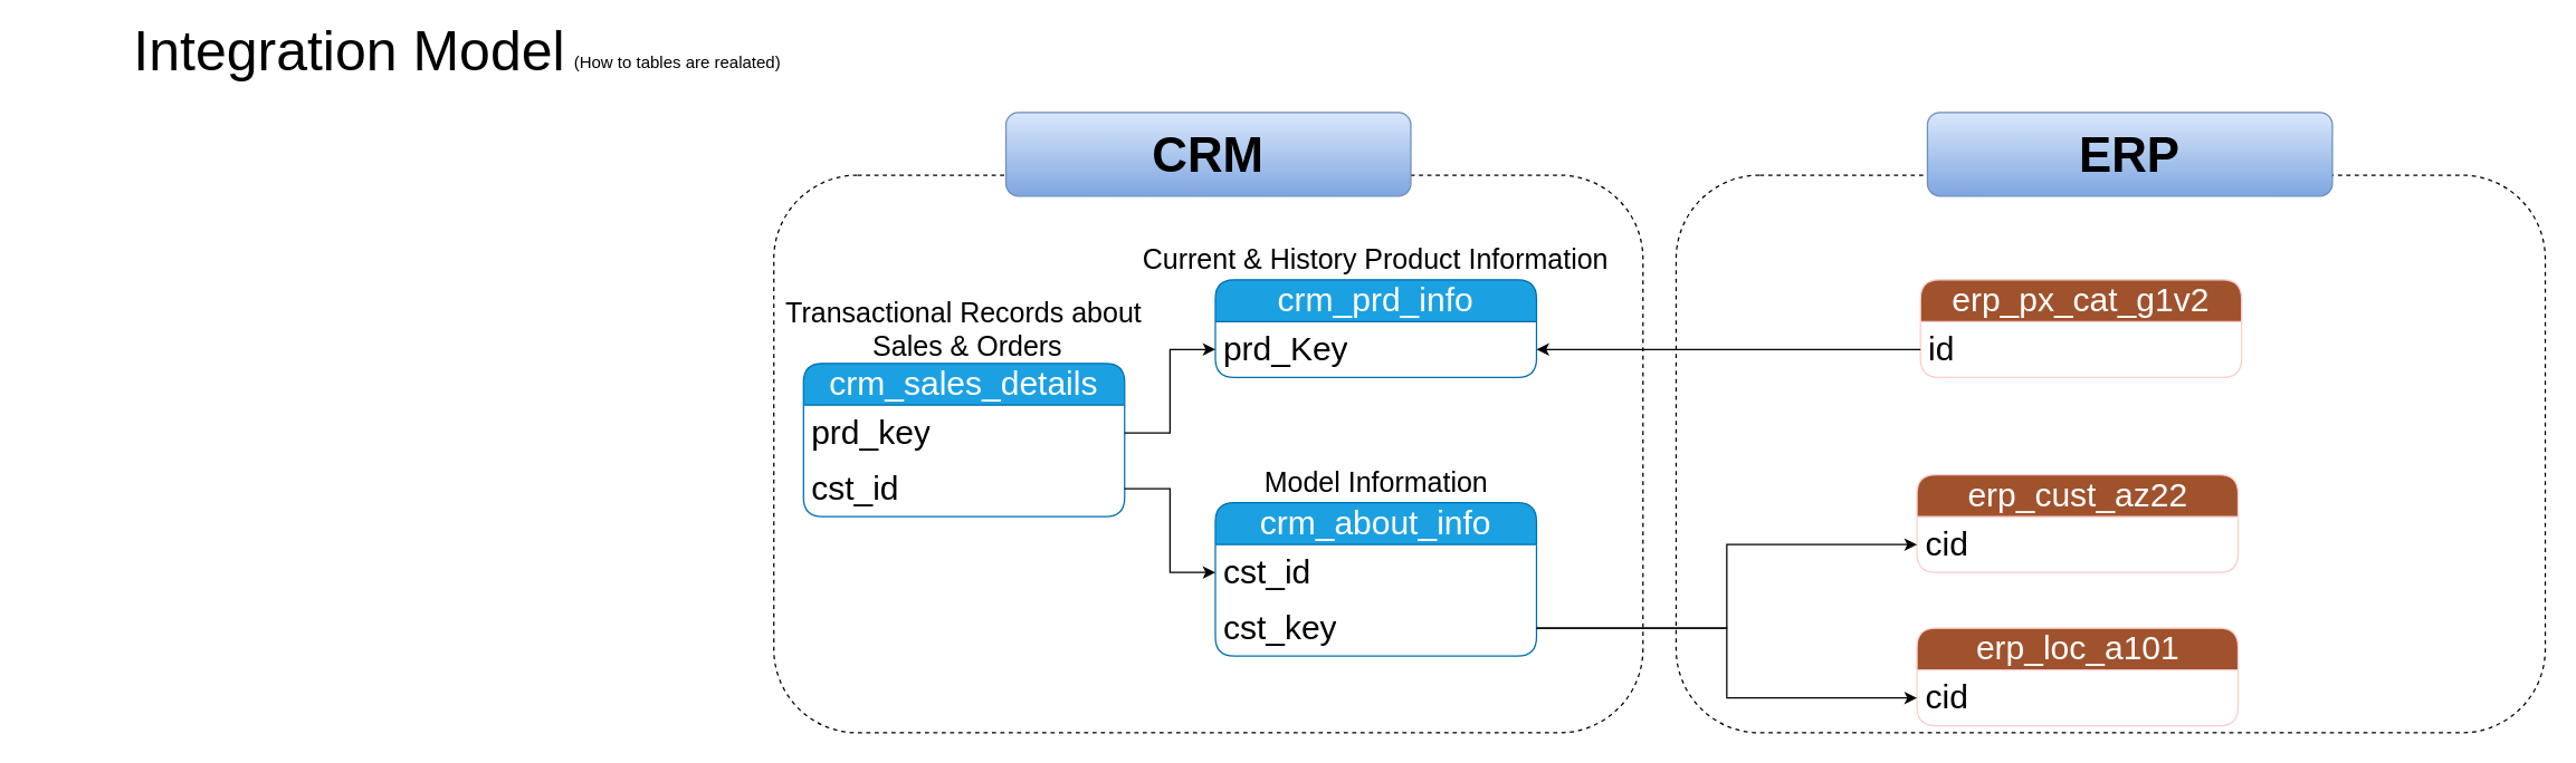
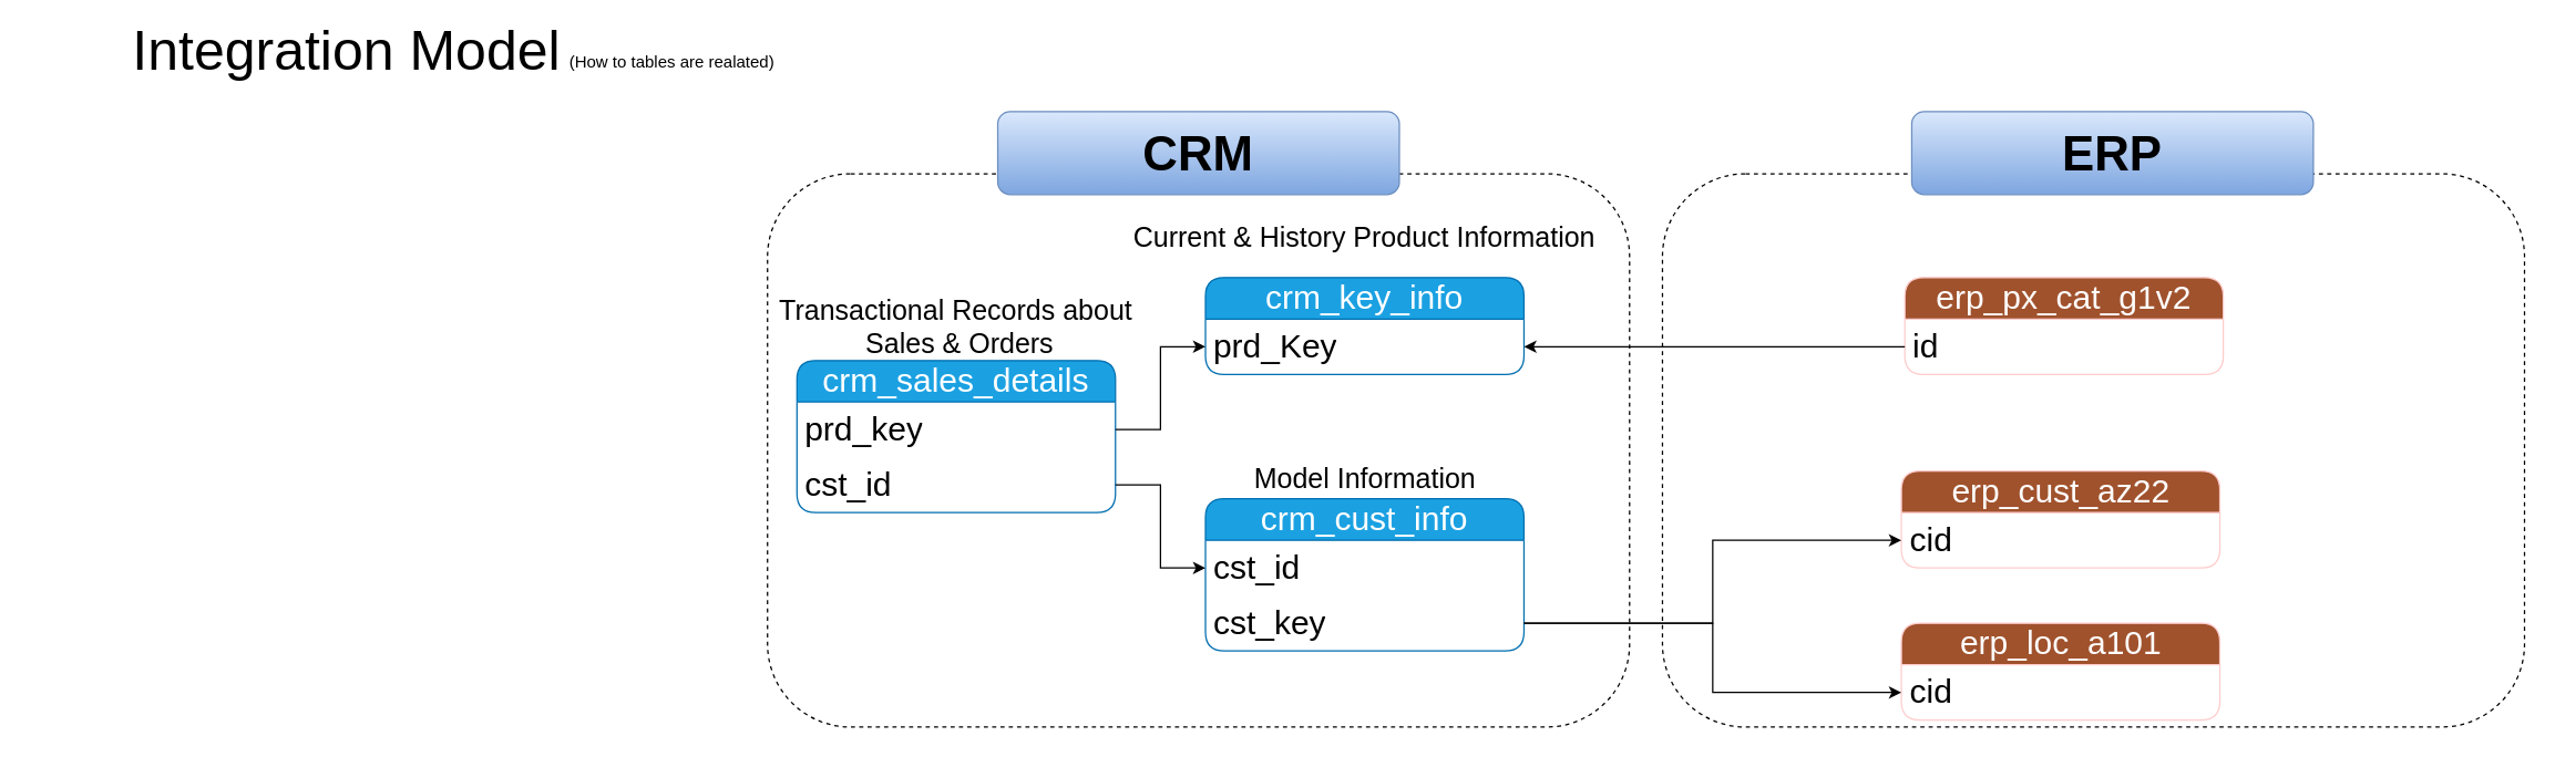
- <mxCell id="7" value="&lt;font style=&quot;font-size: 20px;&quot;&gt;Current &amp;amp; History Product Information&lt;/font&gt;" style="text;html=1;align=center;verticalAlign=middle;whiteSpace=wrap;rounded=0;" vertex="1" parent="1"><mxGeometry x="805" y="170" width="360" height="30" as="geometry" /></mxCell>
+ <mxCell id="7" value="&lt;font style=&quot;font-size: 20px;&quot;&gt;Current &amp;amp; History Product Information&lt;/font&gt;" style="text;html=1;align=center;verticalAlign=middle;whiteSpace=wrap;rounded=0;" vertex="1" parent="1"><mxGeometry x="805" y="155" width="360" height="30" as="geometry" /></mxCell>
- <mxCell id="5" value="crm_prd_info" style="swimlane;fontStyle=0;childLayout=stackLayout;horizontal=1;startSize=30;horizontalStack=0;resizeParent=1;resizeParentMax=0;resizeLast=0;collapsible=1;marginBottom=0;whiteSpace=wrap;html=1;rounded=1;fillColor=#1ba1e2;fontColor=#ffffff;strokeColor=#006EAF;fontSize=24;" vertex="1" parent="1"><mxGeometry x="870" y="200" width="230" height="70" as="geometry" /></mxCell>
+ <mxCell id="5" value="crm_key_info" style="swimlane;fontStyle=0;childLayout=stackLayout;horizontal=1;startSize=30;horizontalStack=0;resizeParent=1;resizeParentMax=0;resizeLast=0;collapsible=1;marginBottom=0;whiteSpace=wrap;html=1;rounded=1;fillColor=#1ba1e2;fontColor=#ffffff;strokeColor=#006EAF;fontSize=24;" vertex="1" parent="1"><mxGeometry x="870" y="200" width="230" height="70" as="geometry" /></mxCell>
- <mxCell id="2" value="crm_about_info" style="swimlane;fontStyle=0;childLayout=stackLayout;horizontal=1;startSize=30;horizontalStack=0;resizeParent=1;resizeParentMax=0;resizeLast=0;collapsible=1;marginBottom=0;whiteSpace=wrap;html=1;rounded=1;fillColor=#1ba1e2;fontColor=#ffffff;strokeColor=#006EAF;fontSize=24;" vertex="1" parent="1"><mxGeometry x="870" y="360" width="230" height="110" as="geometry" /></mxCell>
+ <mxCell id="2" value="crm_cust_info" style="swimlane;fontStyle=0;childLayout=stackLayout;horizontal=1;startSize=30;horizontalStack=0;resizeParent=1;resizeParentMax=0;resizeLast=0;collapsible=1;marginBottom=0;whiteSpace=wrap;html=1;rounded=1;fillColor=#1ba1e2;fontColor=#ffffff;strokeColor=#006EAF;fontSize=24;" vertex="1" parent="1"><mxGeometry x="870" y="360" width="230" height="110" as="geometry" /></mxCell>
